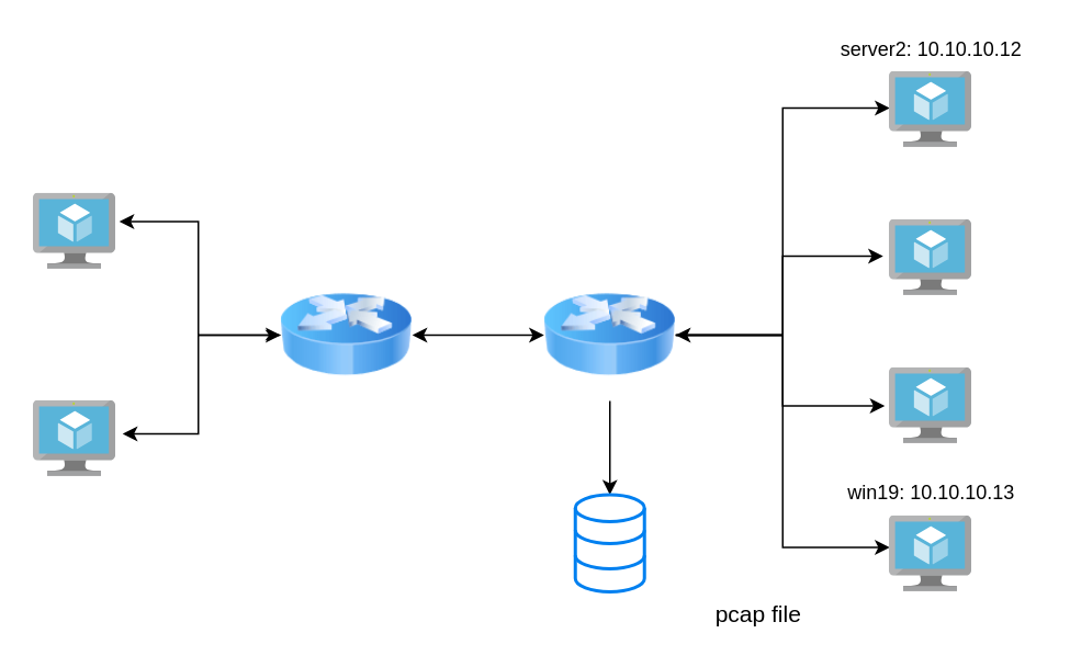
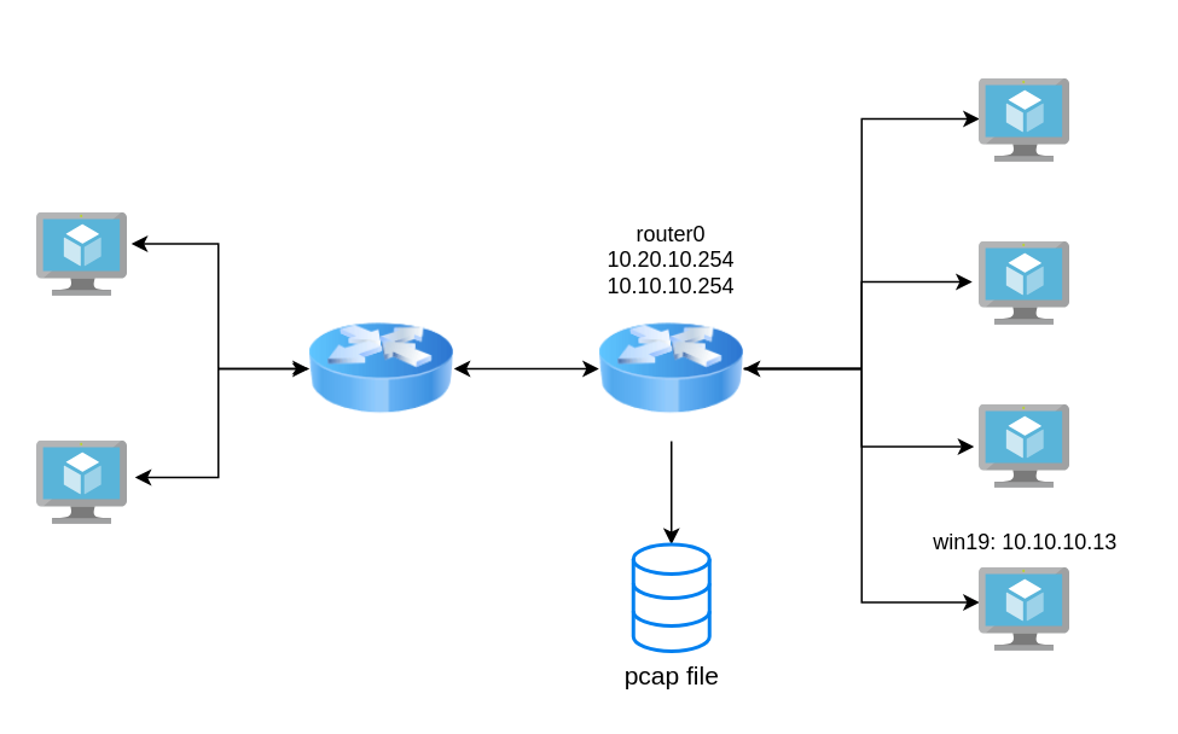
- <mxCell id="19" value="server2: 10.10.10.12" style="text;html=1;strokeColor=none;fillColor=none;align=center;verticalAlign=middle;whiteSpace=wrap;rounded=0;" vertex="1" parent="1"><mxGeometry x="502.5" y="20" width="125" height="20" as="geometry" /></mxCell>
+ <mxCell id="18" value="&lt;div&gt;router0&lt;/div&gt;&lt;div&gt;10.20.10.254&lt;/div&gt;&lt;div&gt;10.10.10.254&lt;br&gt;&lt;/div&gt;" style="text;html=1;strokeColor=none;fillColor=none;align=center;verticalAlign=middle;whiteSpace=wrap;rounded=0;" vertex="1" parent="1"><mxGeometry x="295" y="133" width="150" height="20" as="geometry" /></mxCell>
- <mxCell id="22" value="pcap file" style="text;html=1;strokeColor=none;fillColor=none;align=center;verticalAlign=middle;whiteSpace=wrap;rounded=0;fontSize=14;" vertex="1" parent="1"><mxGeometry x="430.5" y="363" width="59" height="20" as="geometry" /></mxCell>
+ <mxCell id="22" value="pcap file" style="text;html=1;strokeColor=none;fillColor=none;align=center;verticalAlign=middle;whiteSpace=wrap;rounded=0;fontSize=14;" vertex="1" parent="1"><mxGeometry x="340.5" y="363" width="59" height="20" as="geometry" /></mxCell>
